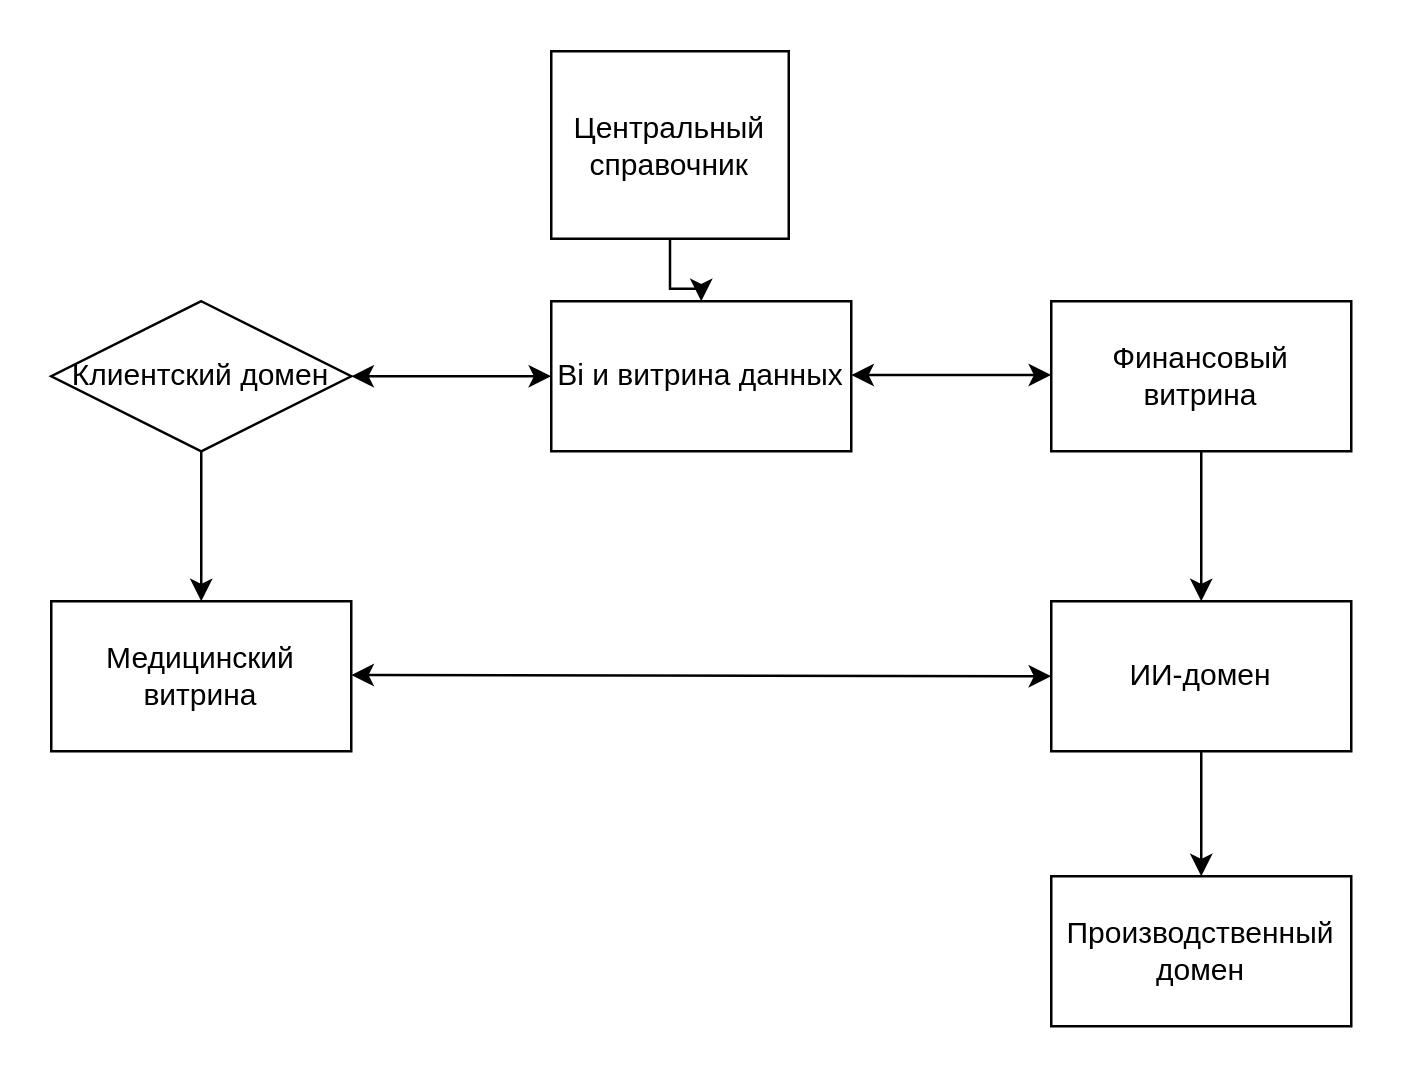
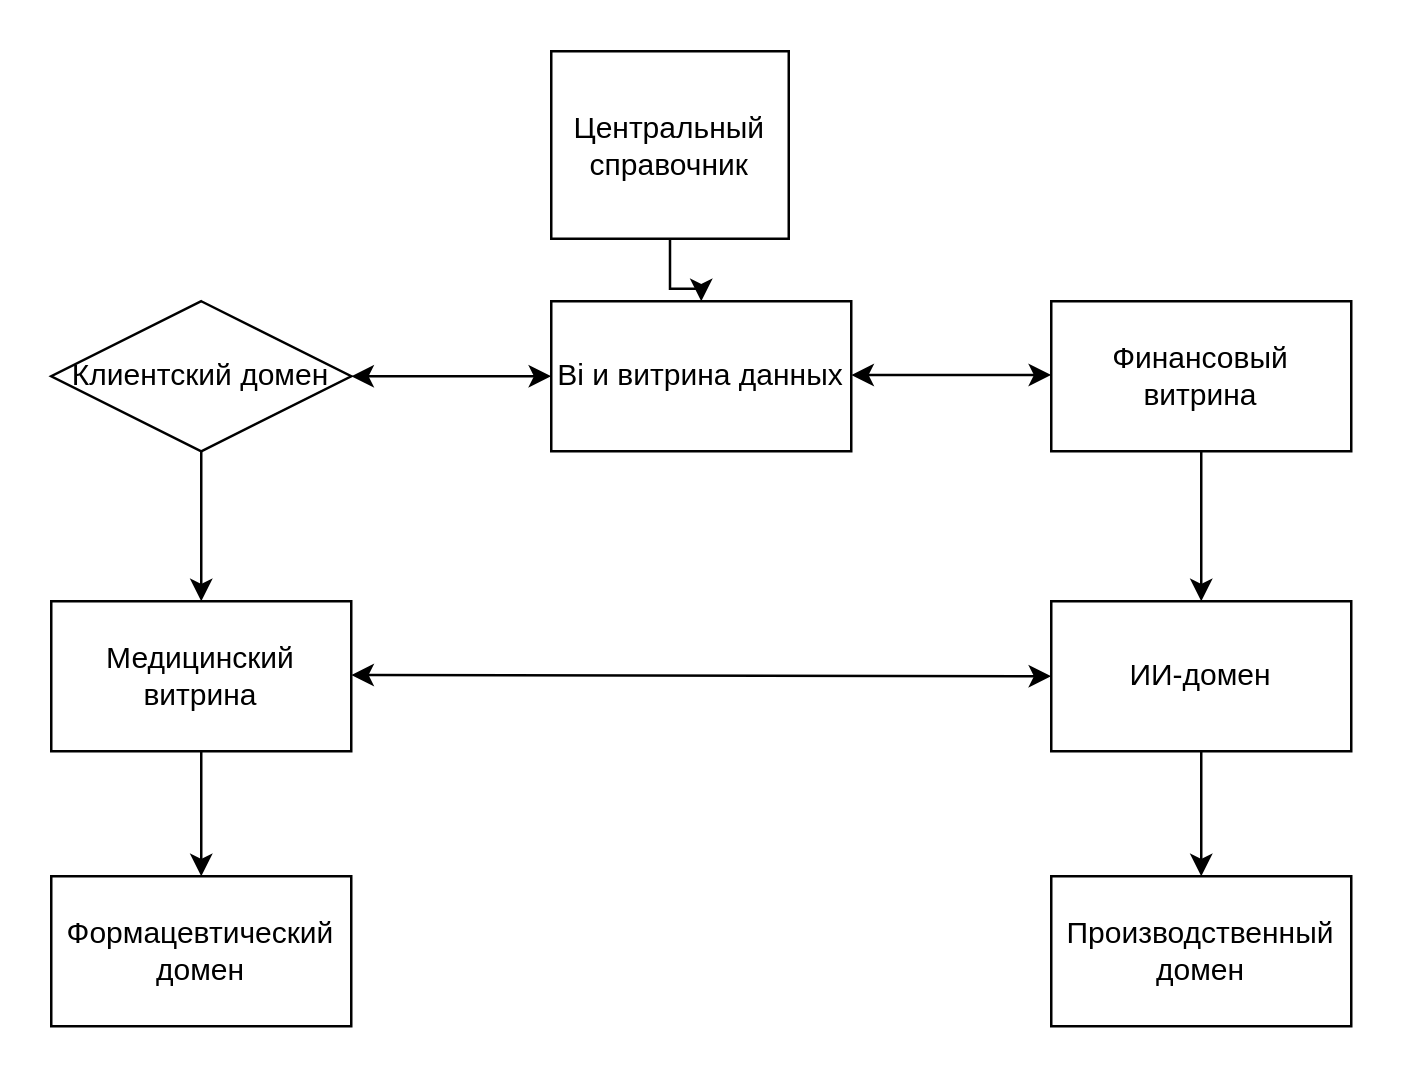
+ <mxCell id="9" style="edgeStyle=orthogonalEdgeStyle;rounded=0;orthogonalLoop=1;jettySize=auto;html=1;entryX=0.5;entryY=0;entryDx=0;entryDy=0;" edge="1" parent="1" source="10" target="13"><mxGeometry relative="1" as="geometry" /></mxCell>
+ <mxCell id="13" value="Формацевтический домен" style="rounded=0;whiteSpace=wrap;html=1;" vertex="1" parent="1"><mxGeometry x="20" y="350" width="120" height="60" as="geometry" /></mxCell>
